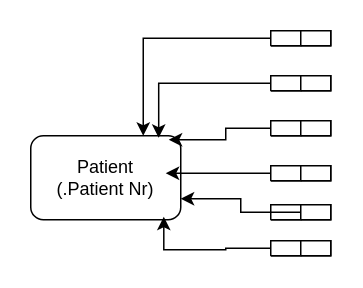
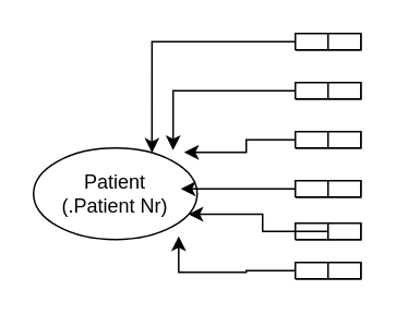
- <mxCell id="2" value="&lt;div&gt;Patient&lt;/div&gt;&lt;div&gt;(.Patient Nr)&lt;br&gt;&lt;/div&gt;" style="whiteSpace=wrap;html=1;rounded=1;" vertex="1" parent="1"><mxGeometry x="20" y="90" width="100" height="56" as="geometry" /></mxCell>
+ <mxCell id="2" value="&lt;div&gt;Patient&lt;/div&gt;&lt;div&gt;(.Patient Nr)&lt;br&gt;&lt;/div&gt;" style="ellipse;whiteSpace=wrap;html=1;" vertex="1" parent="1"><mxGeometry x="20" y="90" width="100" height="56" as="geometry" /></mxCell>
